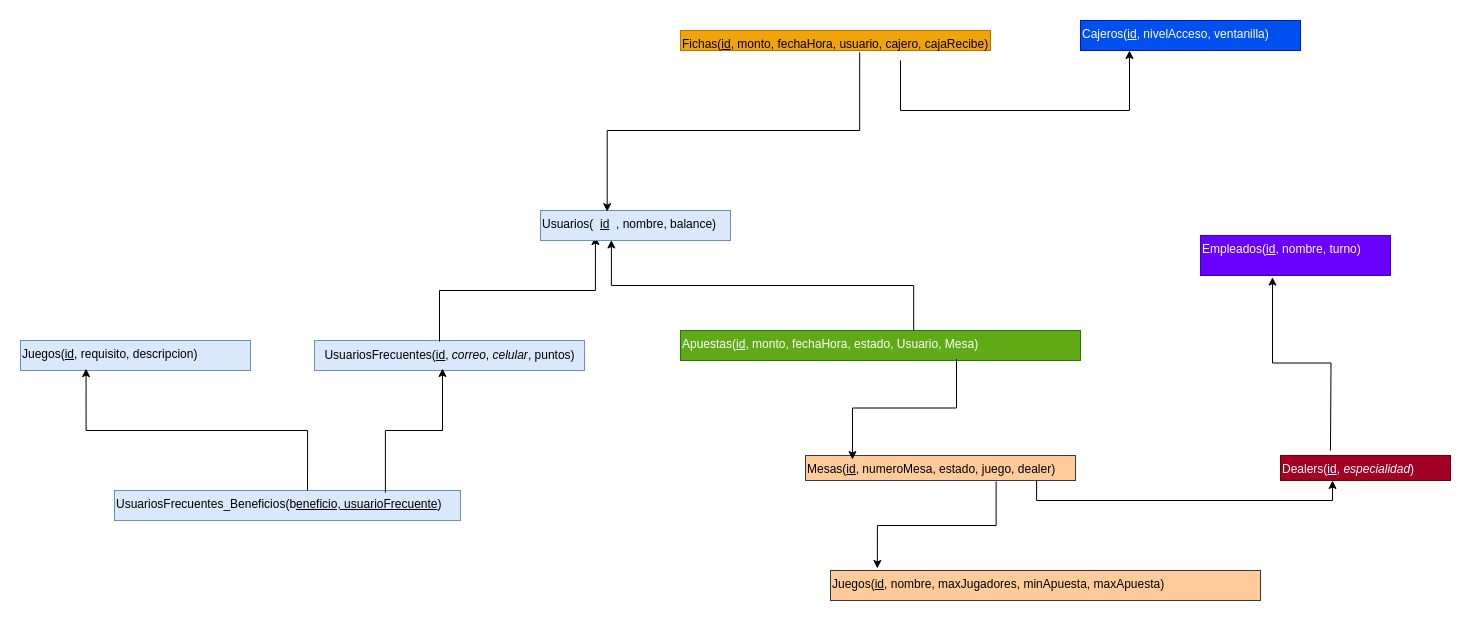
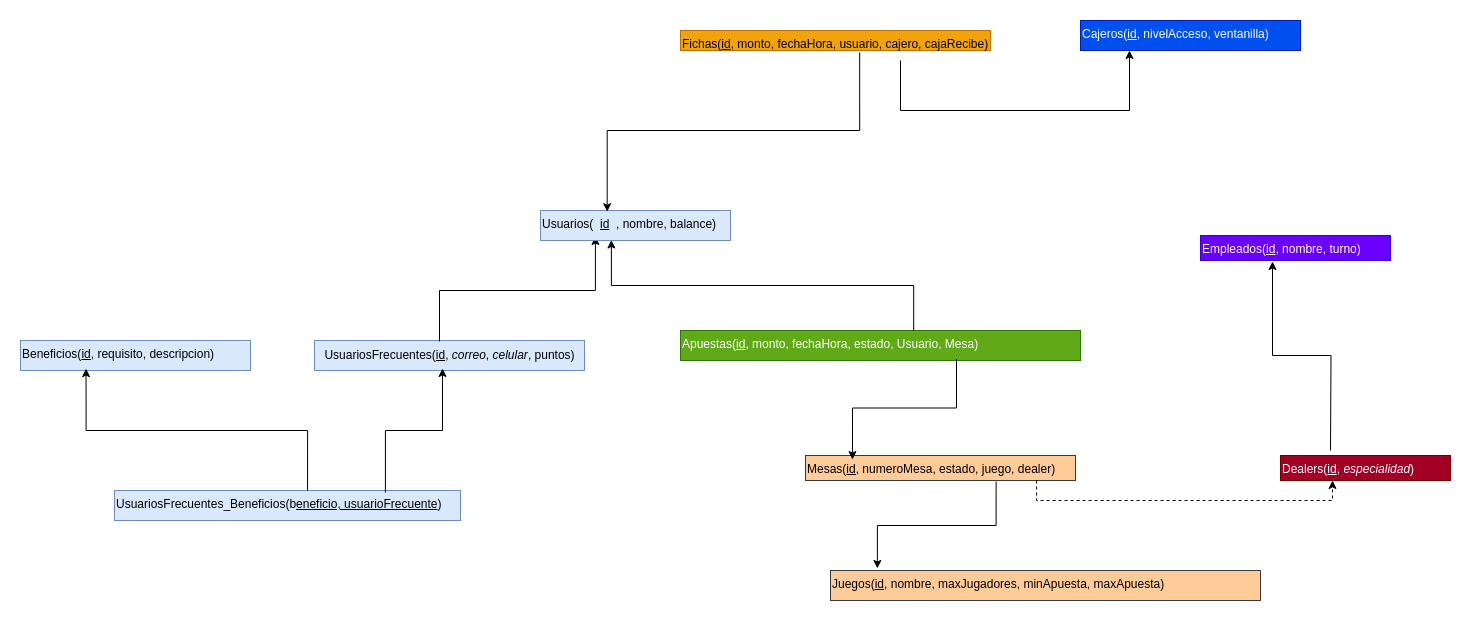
- <mxCell id="9" value="Empleados(&lt;u&gt;id&lt;/u&gt;, nombre, turno)" style="text;whiteSpace=wrap;html=1;fillColor=#6a00ff;fontColor=#ffffff;strokeColor=#3700CC;" parent="1" vertex="1"><mxGeometry x="1200" y="235" width="190" height="40" as="geometry" /></mxCell>
+ <mxCell id="9" value="Empleados(&lt;u&gt;id&lt;/u&gt;, nombre, turno)" style="text;whiteSpace=wrap;html=1;fillColor=#6a00ff;fontColor=#ffffff;strokeColor=#3700CC;" parent="1" vertex="1"><mxGeometry x="1200" y="235" width="190" height="25" as="geometry" /></mxCell>
- <mxCell id="5" value="Juegos(&lt;u&gt;id&lt;/u&gt;, requisito, descripcion)" style="text;whiteSpace=wrap;html=1;fillColor=#dae8fc;strokeColor=#6c8ebf;" parent="1" vertex="1"><mxGeometry x="20" y="340" width="230" height="30" as="geometry" /></mxCell>
+ <mxCell id="5" value="Beneficios(&lt;u&gt;id&lt;/u&gt;, requisito, descripcion)" style="text;whiteSpace=wrap;html=1;fillColor=#dae8fc;strokeColor=#6c8ebf;" parent="1" vertex="1"><mxGeometry x="20" y="340" width="230" height="30" as="geometry" /></mxCell>
- <mxCell id="16" style="edgeStyle=orthogonalEdgeStyle;rounded=0;orthogonalLoop=1;jettySize=auto;html=1;entryX=0.306;entryY=1;entryDx=0;entryDy=0;entryPerimeter=0;exitX=0.856;exitY=1;exitDx=0;exitDy=0;exitPerimeter=0;" parent="1" source="14" target="10" edge="1"><mxGeometry relative="1" as="geometry" /></mxCell>
+ <mxCell id="16" style="edgeStyle=orthogonalEdgeStyle;rounded=0;orthogonalLoop=1;jettySize=auto;html=1;entryX=0.306;entryY=1;entryDx=0;entryDy=0;entryPerimeter=0;exitX=0.856;exitY=1;exitDx=0;exitDy=0;exitPerimeter=0;dashed=1;" parent="1" source="14" target="10" edge="1"><mxGeometry relative="1" as="geometry" /></mxCell>
